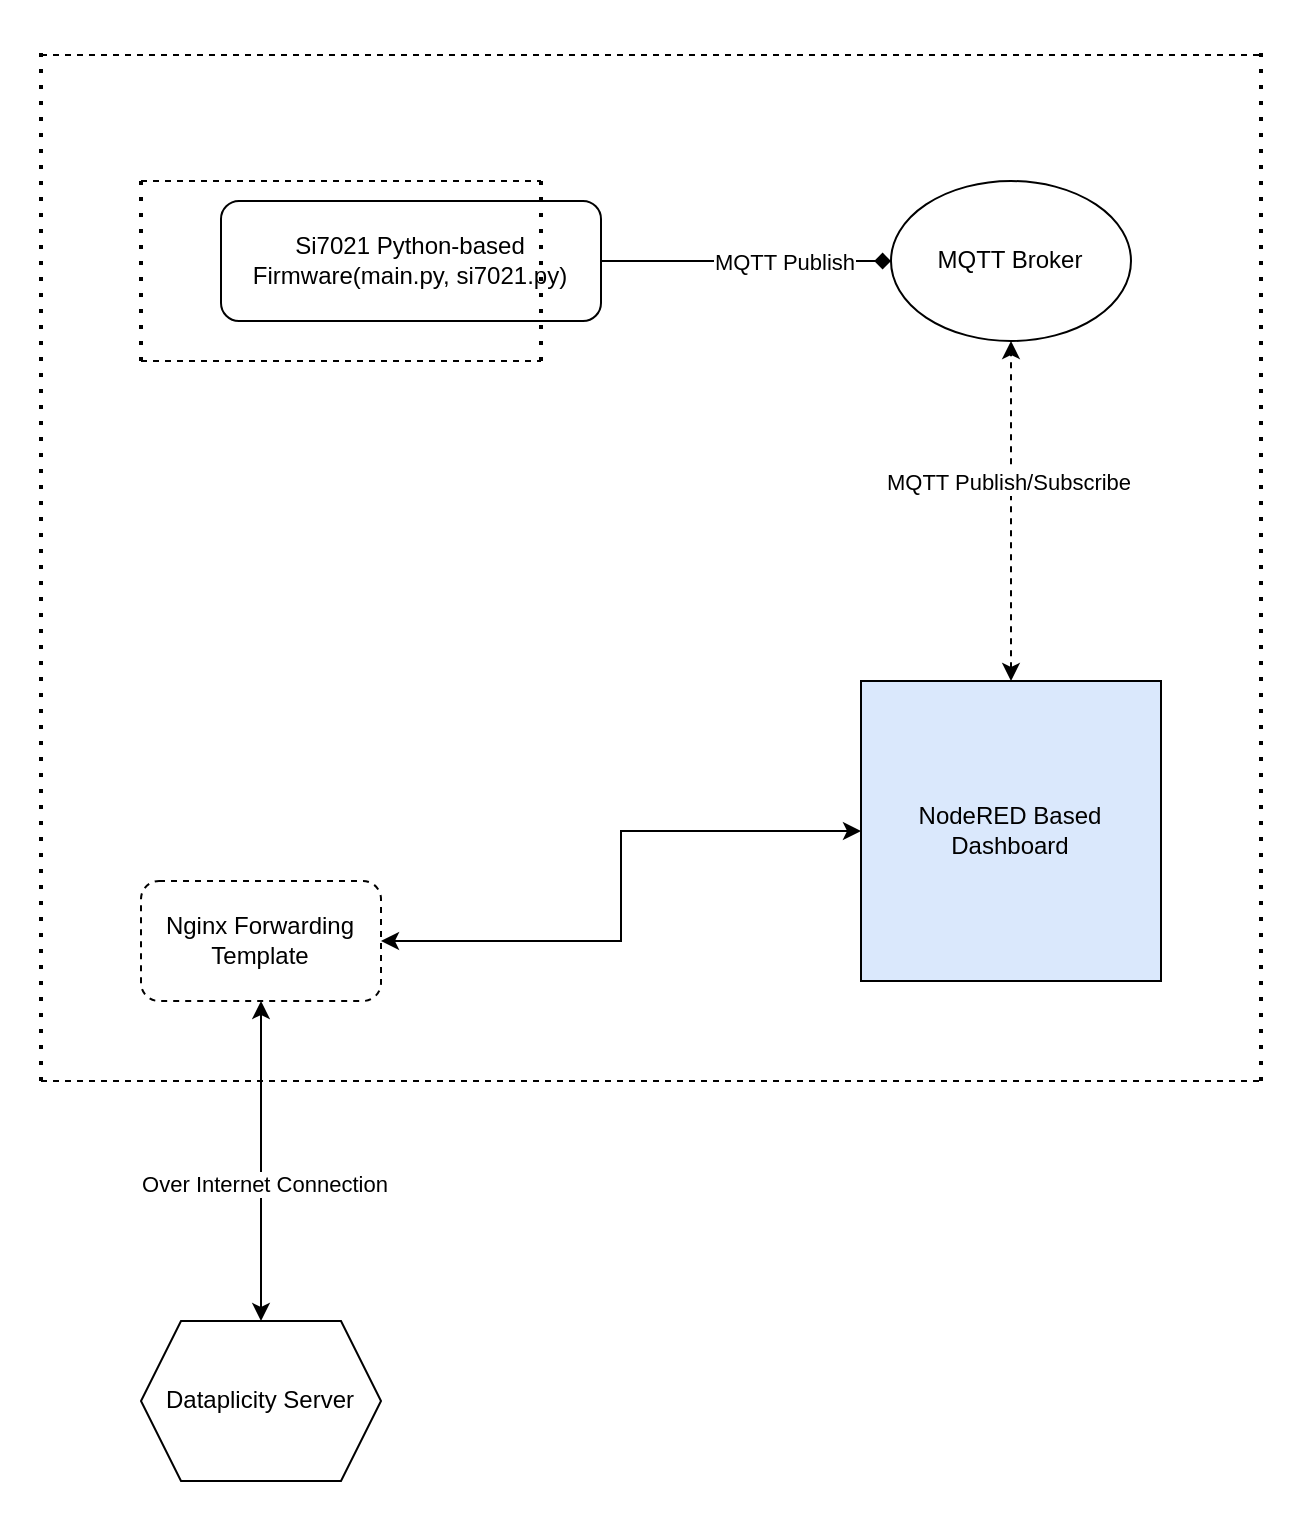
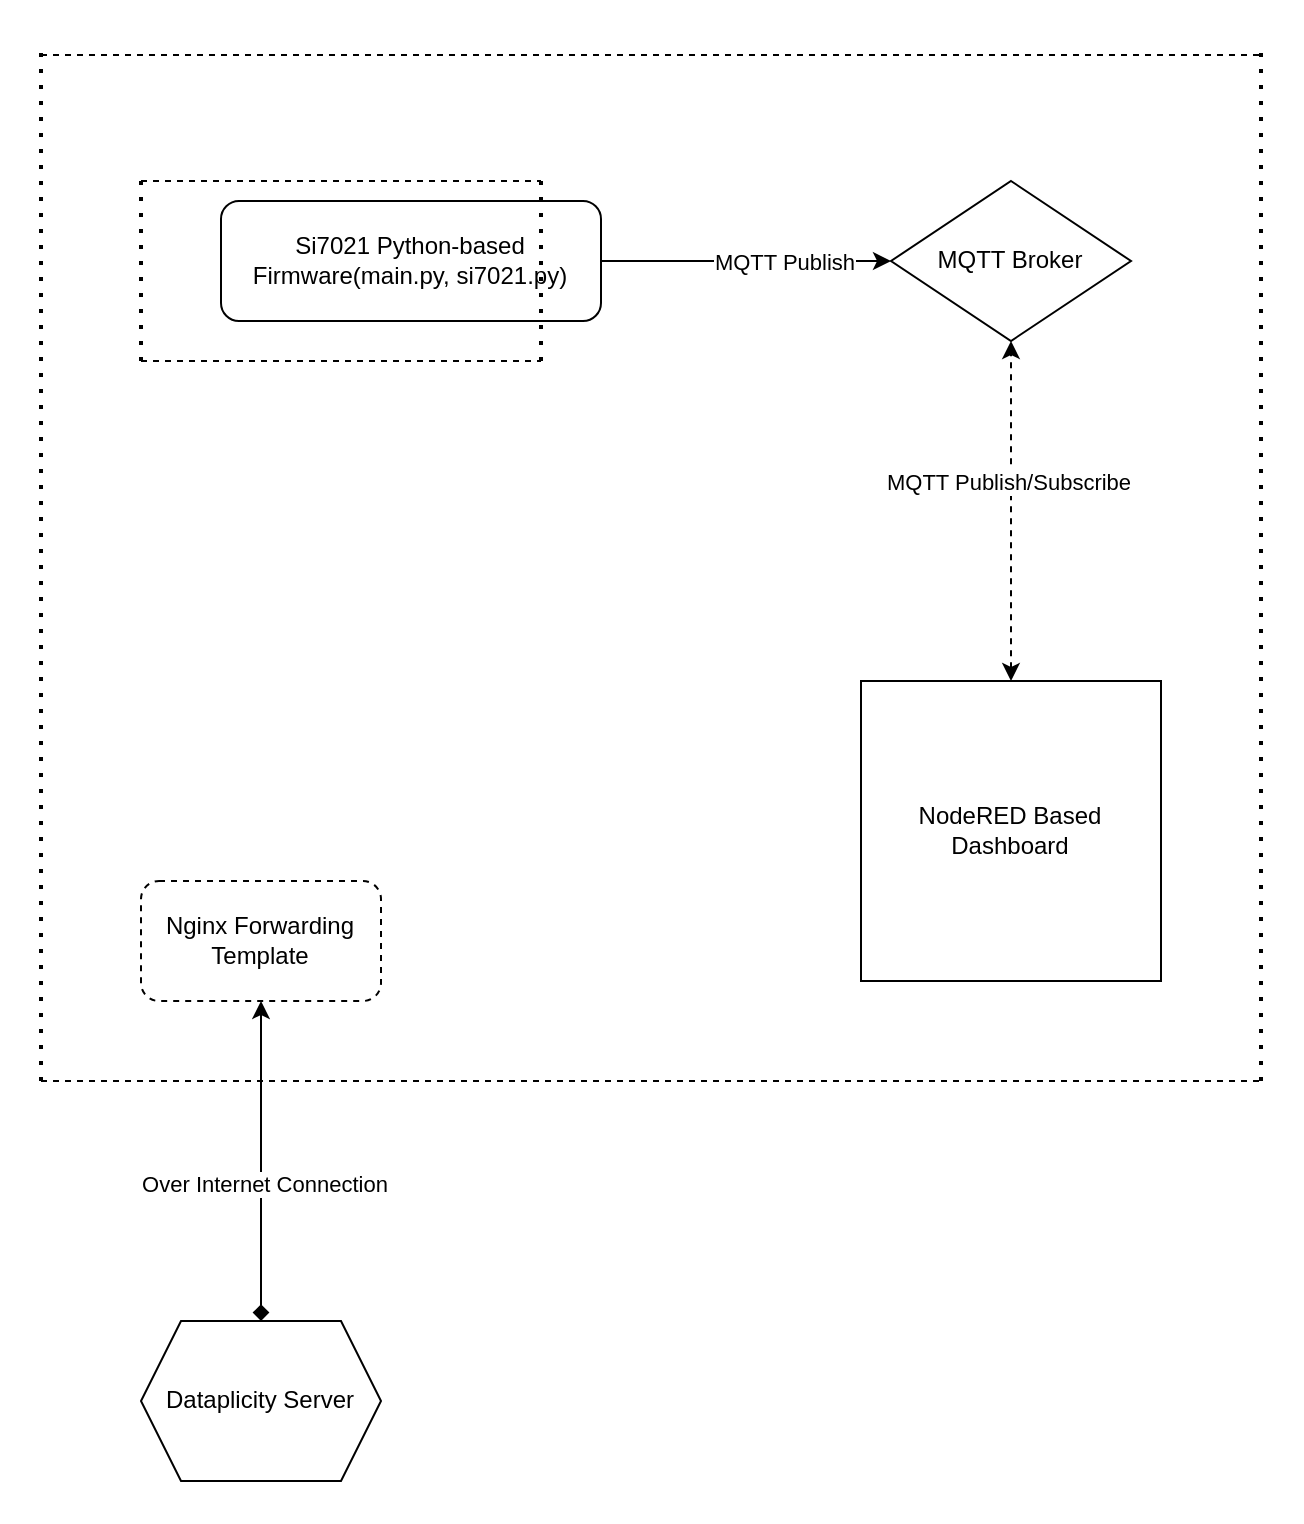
- <mxCell id="6" style="edgeStyle=orthogonalEdgeStyle;rounded=0;orthogonalLoop=1;jettySize=auto;html=1;entryX=0;entryY=0.5;entryDx=0;entryDy=0;endArrow=diamond;" edge="1" parent="1" source="8" target="5"><mxGeometry relative="1" as="geometry" /></mxCell>
+ <mxCell id="6" style="edgeStyle=orthogonalEdgeStyle;rounded=0;orthogonalLoop=1;jettySize=auto;html=1;entryX=0;entryY=0.5;entryDx=0;entryDy=0;" edge="1" parent="1" source="8" target="5"><mxGeometry relative="1" as="geometry" /></mxCell>
- <mxCell id="5" value="MQTT Broker" style="ellipse;whiteSpace=wrap;html=1;" vertex="1" parent="1"><mxGeometry x="445" y="90" width="120" height="80" as="geometry" /></mxCell>
+ <mxCell id="5" value="MQTT Broker" style="rhombus;whiteSpace=wrap;html=1;" vertex="1" parent="1"><mxGeometry x="445" y="90" width="120" height="80" as="geometry" /></mxCell>
- <mxCell id="4" value="NodeRED Based Dashboard" style="whiteSpace=wrap;html=1;aspect=fixed;fillColor=#dae8fc;" vertex="1" parent="1"><mxGeometry x="430" y="340" width="150" height="150" as="geometry" /></mxCell>
+ <mxCell id="4" value="NodeRED Based Dashboard" style="whiteSpace=wrap;html=1;aspect=fixed;" vertex="1" parent="1"><mxGeometry x="430" y="340" width="150" height="150" as="geometry" /></mxCell>
- <mxCell id="13" style="edgeStyle=orthogonalEdgeStyle;rounded=0;orthogonalLoop=1;jettySize=auto;html=1;entryX=0;entryY=0.5;entryDx=0;entryDy=0;startArrow=classic;startFill=1;" edge="1" parent="1" source="16" target="4"><mxGeometry relative="1" as="geometry" /></mxCell>
- <mxCell id="14" style="edgeStyle=orthogonalEdgeStyle;rounded=0;orthogonalLoop=1;jettySize=auto;html=1;entryX=0.5;entryY=0;entryDx=0;entryDy=0;startArrow=classic;startFill=1;" edge="1" parent="1" source="16" target="21"><mxGeometry relative="1" as="geometry" /></mxCell>
+ <mxCell id="14" style="edgeStyle=orthogonalEdgeStyle;rounded=0;orthogonalLoop=1;jettySize=auto;html=1;entryX=0.5;entryY=0;entryDx=0;entryDy=0;startArrow=classic;startFill=1;endArrow=diamond;" edge="1" parent="1" source="16" target="21"><mxGeometry relative="1" as="geometry" /></mxCell>
